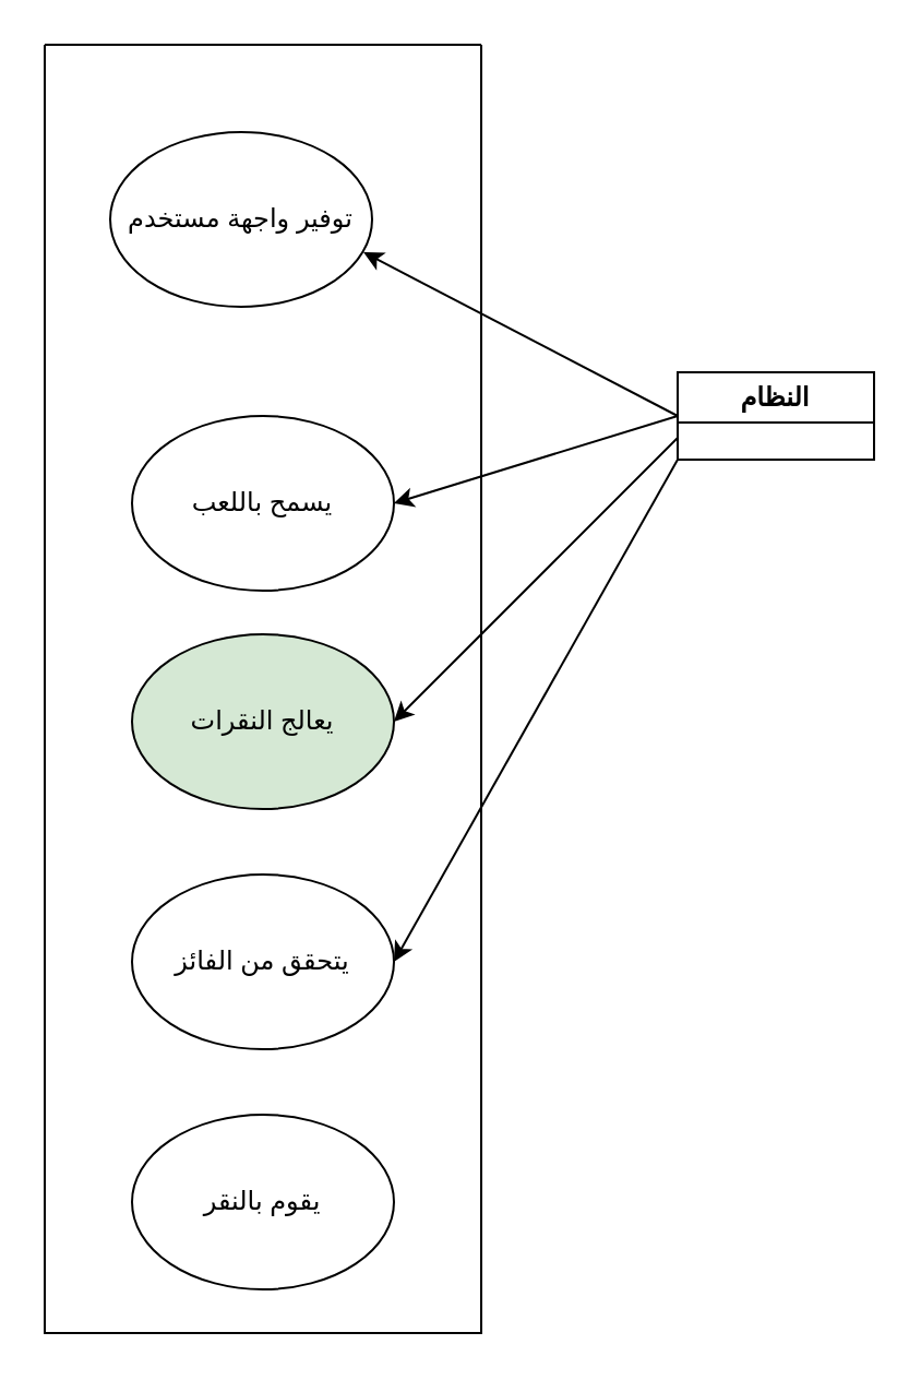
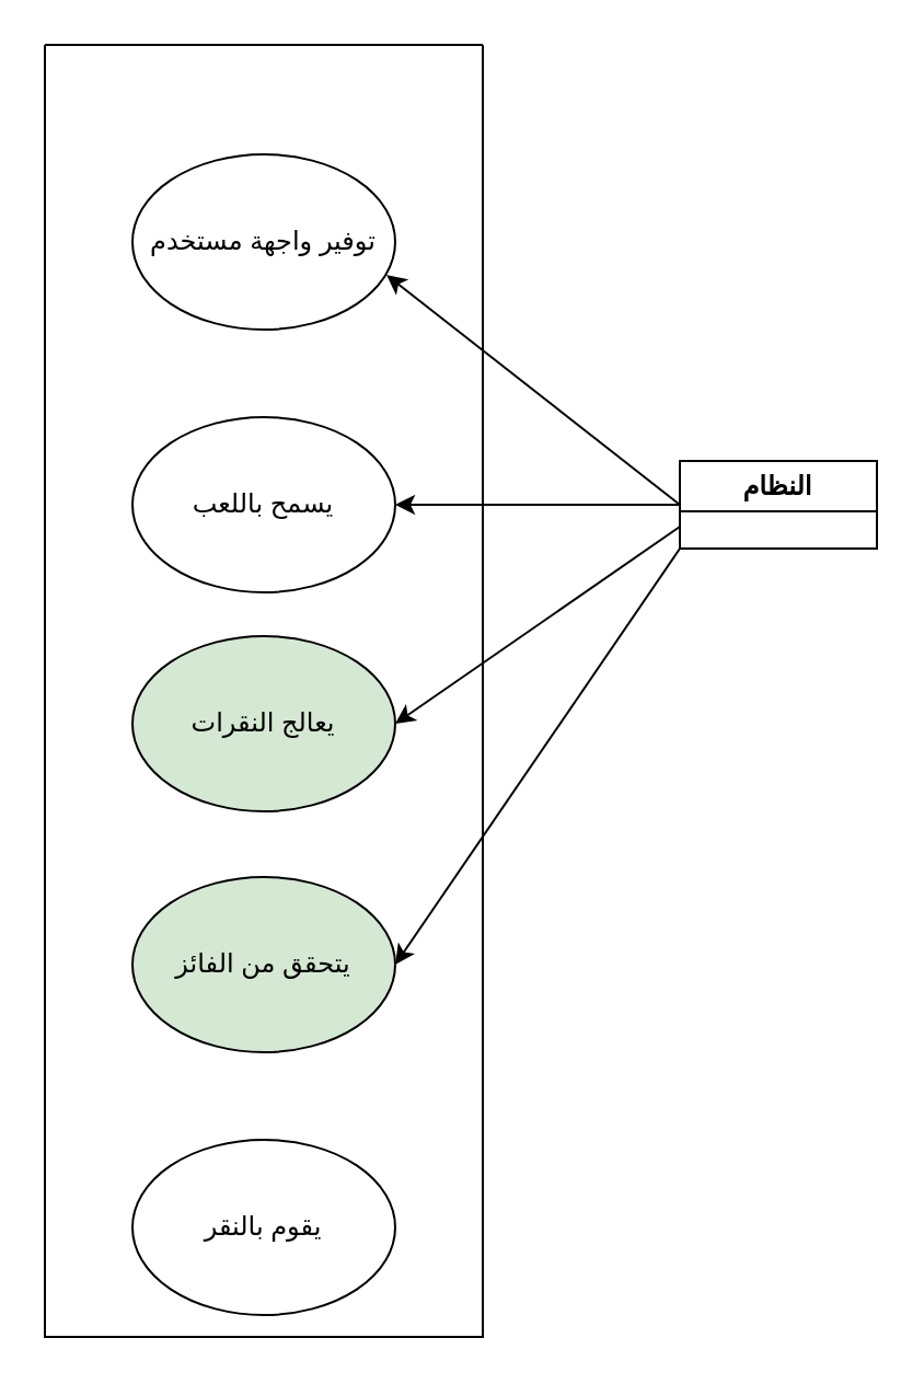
- <mxCell id="6" value="توفير واجهة مستخدم" style="ellipse;whiteSpace=wrap;html=1;" vertex="1" parent="2"><mxGeometry x="30" y="40" width="120" height="80" as="geometry" /></mxCell>
+ <mxCell id="6" value="توفير واجهة مستخدم" style="ellipse;whiteSpace=wrap;html=1;" vertex="1" parent="2"><mxGeometry x="40" y="50" width="120" height="80" as="geometry" /></mxCell>
- <mxCell id="8" value="النظام" style="swimlane;whiteSpace=wrap;html=1;" vertex="1" parent="1"><mxGeometry x="310" y="170" width="90" height="40" as="geometry" /></mxCell>
+ <mxCell id="8" value="النظام" style="swimlane;whiteSpace=wrap;html=1;" vertex="1" parent="1"><mxGeometry x="310" y="210" width="90" height="40" as="geometry" /></mxCell>
- <mxCell id="4" value="يتحقق من الفائز" style="ellipse;whiteSpace=wrap;html=1;" vertex="1" parent="2"><mxGeometry x="40" y="380" width="120" height="80" as="geometry" /></mxCell>
+ <mxCell id="4" value="يتحقق من الفائز" style="ellipse;whiteSpace=wrap;html=1;fillColor=#d5e8d4;" vertex="1" parent="2"><mxGeometry x="40" y="380" width="120" height="80" as="geometry" /></mxCell>
- <mxCell id="7" value="يقوم بالنقر" style="ellipse;whiteSpace=wrap;html=1;" vertex="1" parent="2"><mxGeometry x="40" y="490" width="120" height="80" as="geometry" /></mxCell>
+ <mxCell id="7" value="يقوم بالنقر" style="ellipse;whiteSpace=wrap;html=1;" vertex="1" parent="2"><mxGeometry x="40" y="500" width="120" height="80" as="geometry" /></mxCell>
